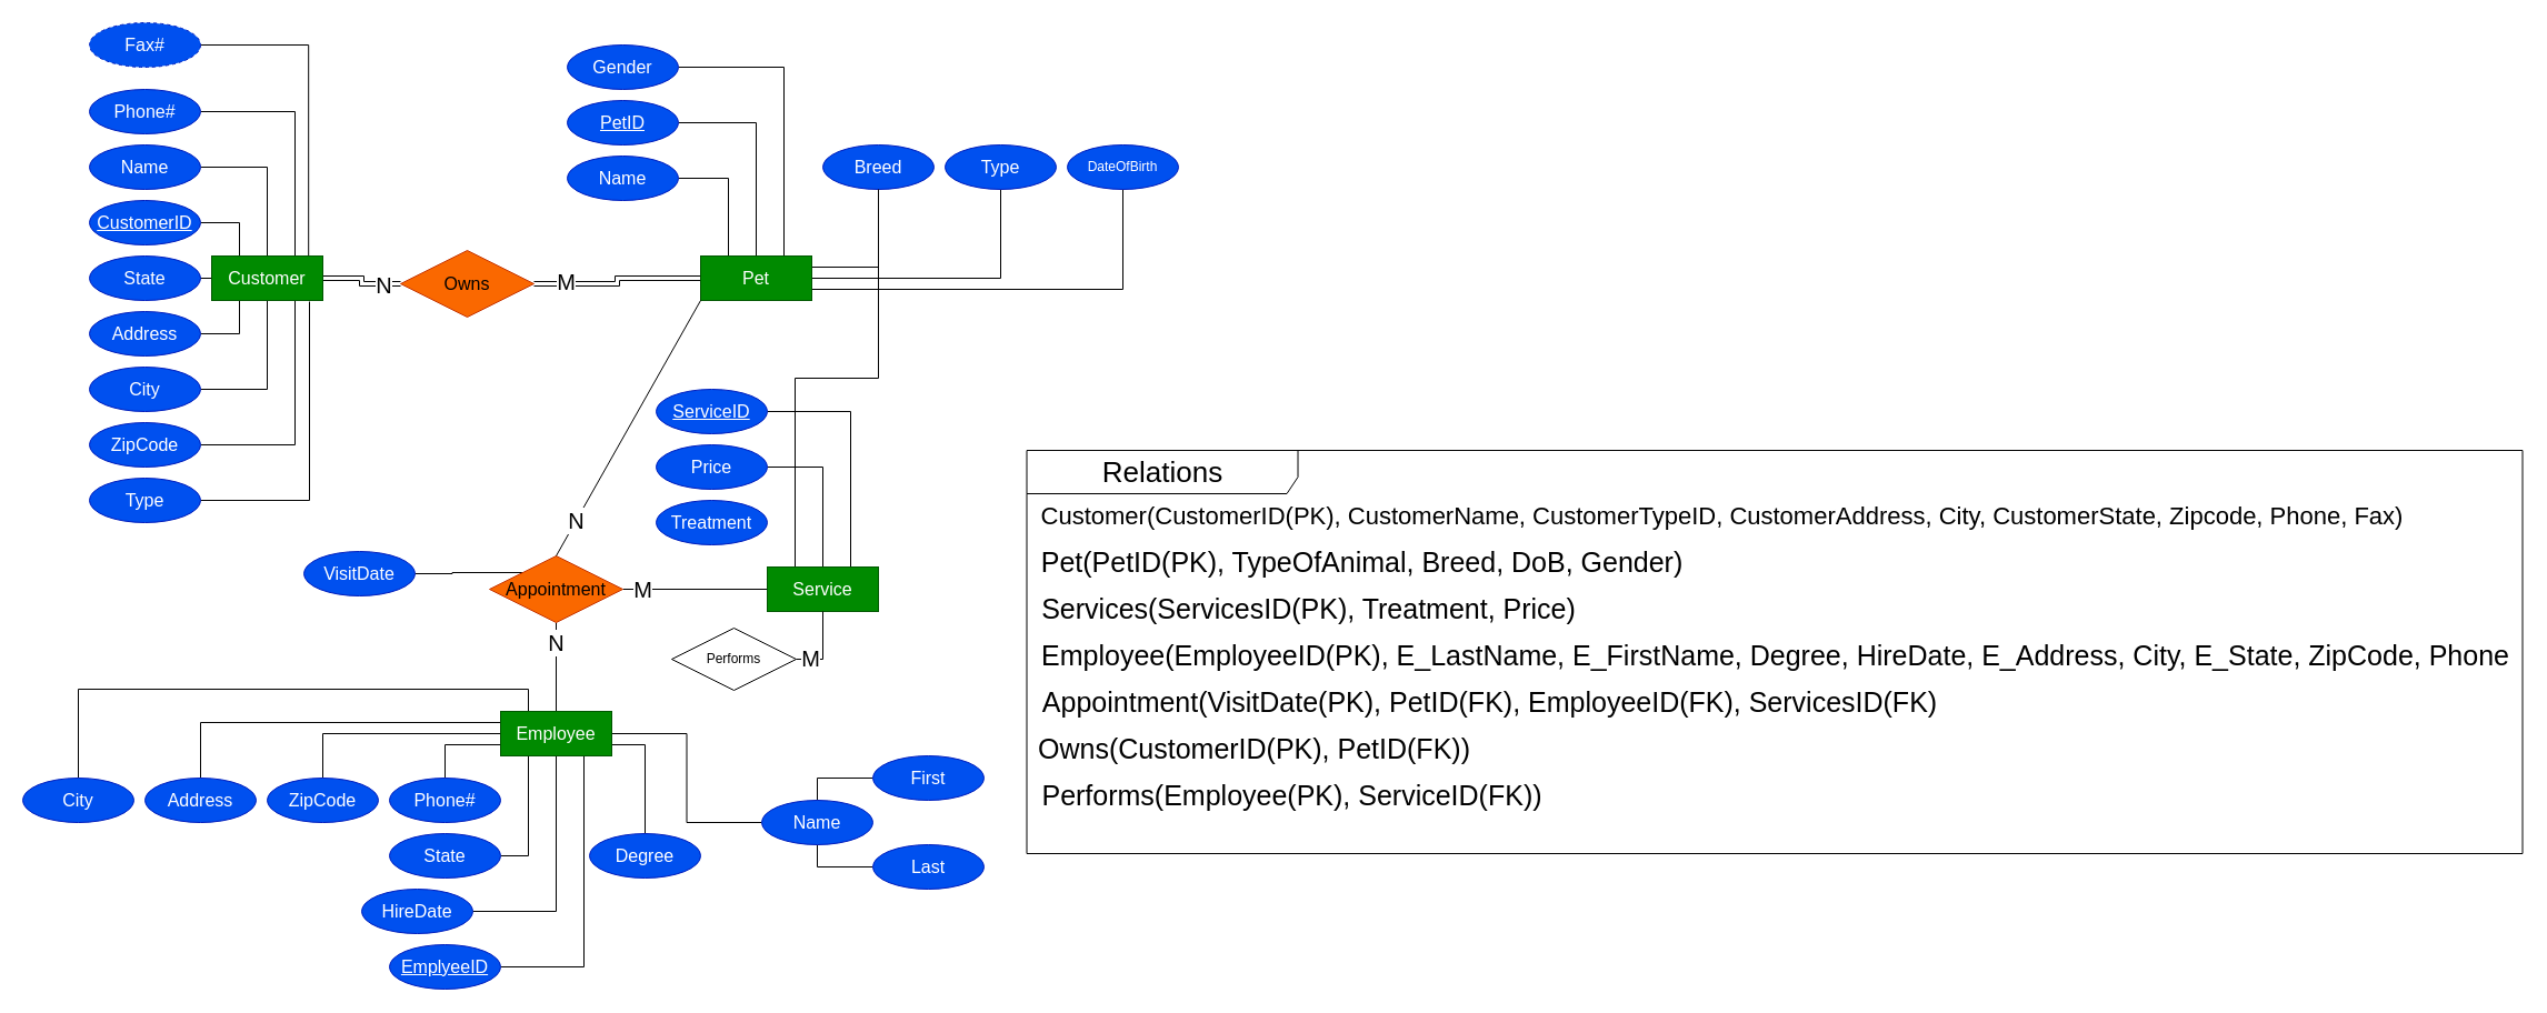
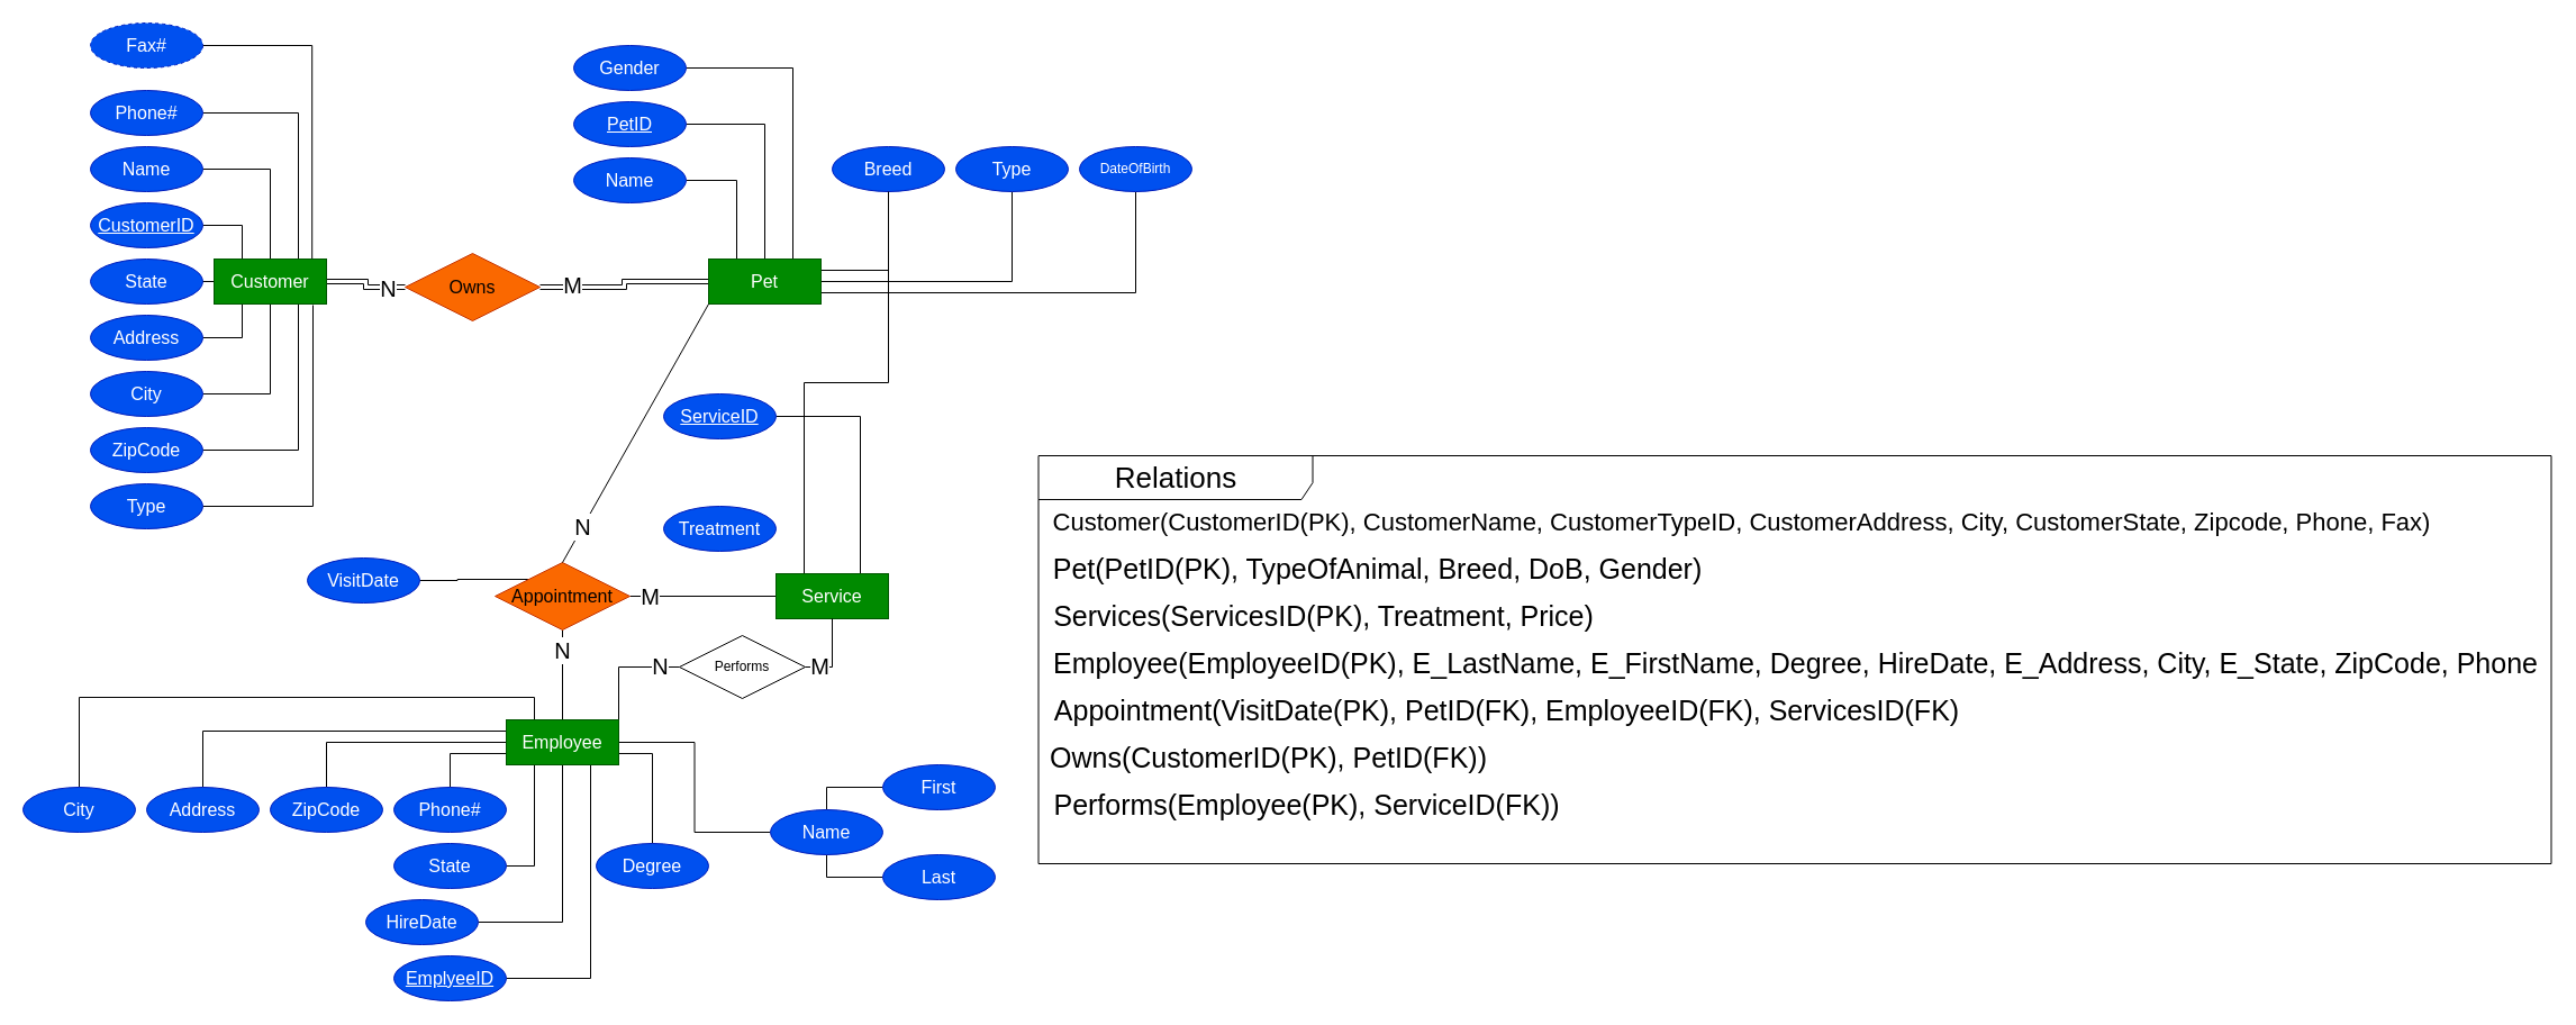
- <mxCell id="49" value="&lt;font style=&quot;font-size: 16px;&quot;&gt;Price&lt;/font&gt;" style="ellipse;whiteSpace=wrap;html=1;align=center;fillColor=#0050ef;fontColor=#ffffff;strokeColor=#001DBC;" parent="1" vertex="1"><mxGeometry x="590" y="400" width="100" height="40" as="geometry" /></mxCell>
- <mxCell id="45" style="edgeStyle=orthogonalEdgeStyle;rounded=0;orthogonalLoop=1;jettySize=auto;html=1;exitX=0.5;exitY=0;exitDx=0;exitDy=0;entryX=1;entryY=0.5;entryDx=0;entryDy=0;endArrow=none;endFill=0;" parent="1" source="47" target="49" edge="1"><mxGeometry relative="1" as="geometry" /></mxCell>
+ <mxCell id="62" style="edgeStyle=orthogonalEdgeStyle;rounded=0;orthogonalLoop=1;jettySize=auto;html=1;exitX=1;exitY=0;exitDx=0;exitDy=0;entryX=0;entryY=0.5;entryDx=0;entryDy=0;endArrow=none;endFill=0;" edge="1" parent="1" source="64" target="88"><mxGeometry relative="1" as="geometry" /></mxCell>
+ <mxCell id="63" value="&lt;font style=&quot;font-size: 20px;&quot;&gt;N&lt;/font&gt;" style="edgeLabel;html=1;align=center;verticalAlign=middle;resizable=0;points=[];" vertex="1" connectable="0" parent="62"><mxGeometry x="0.653" y="2" relative="1" as="geometry"><mxPoint as="offset" /></mxGeometry></mxCell>
